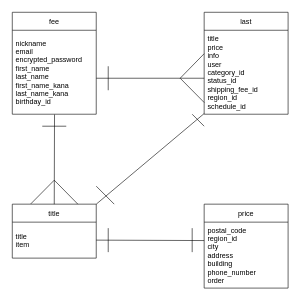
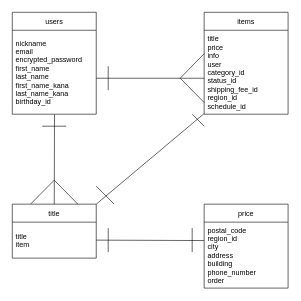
- <mxCell id="2" value="fee" style="swimlane;fontStyle=0;childLayout=stackLayout;horizontal=1;startSize=30;horizontalStack=0;resizeParent=1;resizeParentMax=0;resizeLast=0;collapsible=1;marginBottom=0;" vertex="1" parent="1"><mxGeometry x="20" y="20" width="140" height="170" as="geometry" /></mxCell>
+ <mxCell id="2" value="users" style="swimlane;fontStyle=0;childLayout=stackLayout;horizontal=1;startSize=30;horizontalStack=0;resizeParent=1;resizeParentMax=0;resizeLast=0;collapsible=1;marginBottom=0;" vertex="1" parent="1"><mxGeometry x="20" y="20" width="140" height="170" as="geometry" /></mxCell>
- <mxCell id="4" value="last" style="swimlane;fontStyle=0;childLayout=stackLayout;horizontal=1;startSize=30;horizontalStack=0;resizeParent=1;resizeParentMax=0;resizeLast=0;collapsible=1;marginBottom=0;" vertex="1" parent="1"><mxGeometry x="340" y="20" width="140" height="170" as="geometry" /></mxCell>
+ <mxCell id="4" value="items" style="swimlane;fontStyle=0;childLayout=stackLayout;horizontal=1;startSize=30;horizontalStack=0;resizeParent=1;resizeParentMax=0;resizeLast=0;collapsible=1;marginBottom=0;" vertex="1" parent="1"><mxGeometry x="340" y="20" width="140" height="170" as="geometry" /></mxCell>
